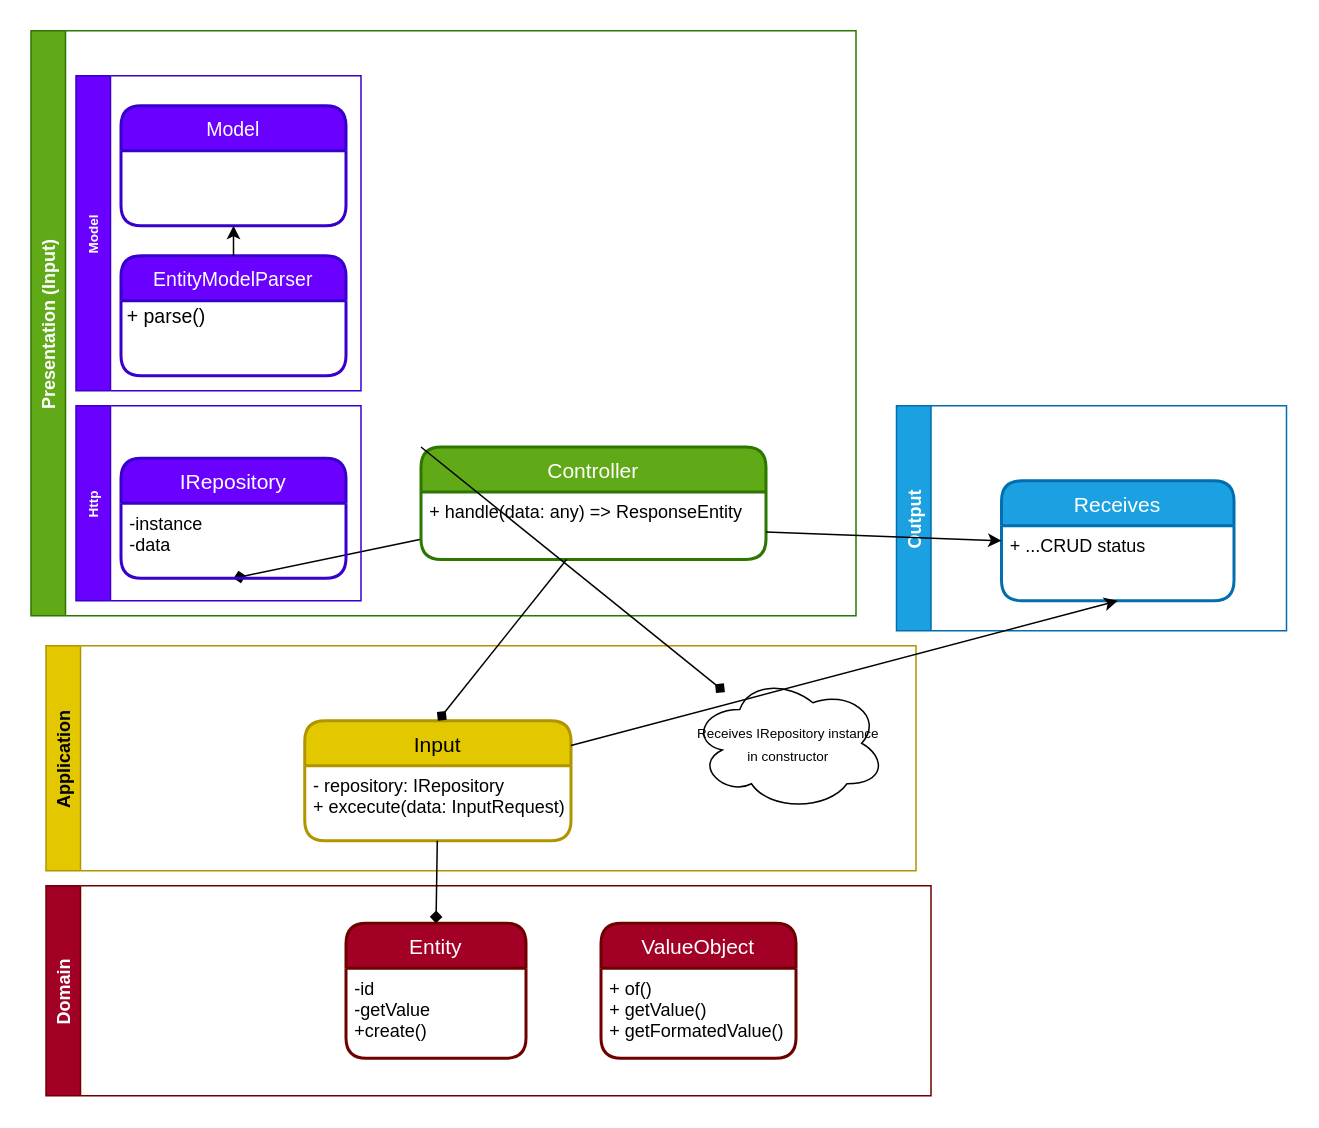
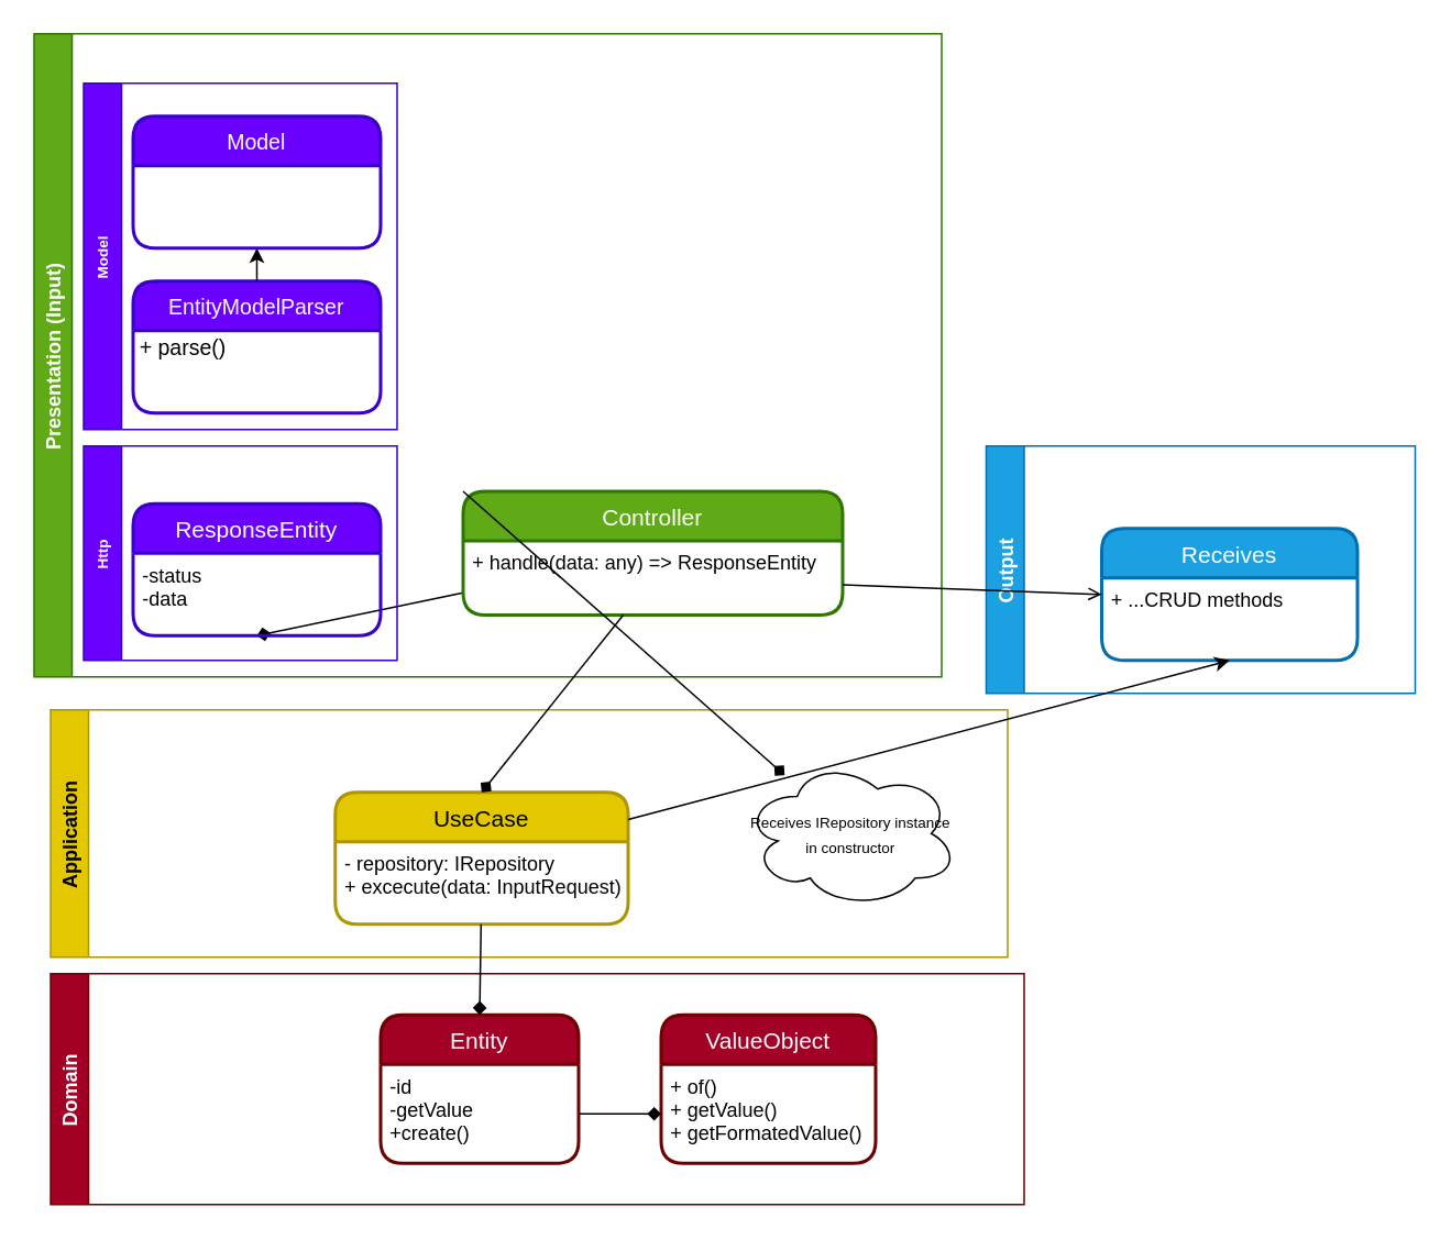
- <mxCell id="21" value="IRepository" style="swimlane;childLayout=stackLayout;horizontal=1;startSize=30;horizontalStack=0;rounded=1;fontSize=14;fontStyle=0;strokeWidth=2;resizeParent=0;resizeLast=1;shadow=0;dashed=0;align=center;fillColor=#6a00ff;fontColor=#ffffff;strokeColor=#3700CC;" vertex="1" parent="20"><mxGeometry x="30" y="35" width="150" height="80" as="geometry" /></mxCell>
+ <mxCell id="21" value="ResponseEntity" style="swimlane;childLayout=stackLayout;horizontal=1;startSize=30;horizontalStack=0;rounded=1;fontSize=14;fontStyle=0;strokeWidth=2;resizeParent=0;resizeLast=1;shadow=0;dashed=0;align=center;fillColor=#6a00ff;fontColor=#ffffff;strokeColor=#3700CC;" vertex="1" parent="20"><mxGeometry x="30" y="35" width="150" height="80" as="geometry" /></mxCell>
- <mxCell id="22" value="-instance&#10;-data" style="align=left;strokeColor=none;fillColor=none;spacingLeft=4;fontSize=12;verticalAlign=top;resizable=0;rotatable=0;part=1;" vertex="1" parent="21"><mxGeometry y="30" width="150" height="50" as="geometry" /></mxCell>
+ <mxCell id="22" value="-status&#10;-data" style="align=left;strokeColor=none;fillColor=none;spacingLeft=4;fontSize=12;verticalAlign=top;resizable=0;rotatable=0;part=1;" vertex="1" parent="21"><mxGeometry y="30" width="150" height="50" as="geometry" /></mxCell>
- <mxCell id="29" style="edgeStyle=none;html=1;entryX=0;entryY=0.5;entryDx=0;entryDy=0;fontSize=9;endArrow=classic;endFill=1;" edge="1" parent="1" source="19" target="13"><mxGeometry relative="1" as="geometry" /></mxCell>
+ <mxCell id="29" style="edgeStyle=none;html=1;entryX=0;entryY=0.5;entryDx=0;entryDy=0;fontSize=9;endArrow=open;endFill=1;" edge="1" parent="1" source="19" target="13"><mxGeometry relative="1" as="geometry" /></mxCell>
- <mxCell id="14" value="+ ...CRUD status" style="align=left;strokeColor=none;fillColor=none;spacingLeft=4;fontSize=12;verticalAlign=top;resizable=0;rotatable=0;part=1;" vertex="1" parent="13"><mxGeometry y="30" width="155" height="50" as="geometry" /></mxCell>
+ <mxCell id="14" value="+ ...CRUD methods" style="align=left;strokeColor=none;fillColor=none;spacingLeft=4;fontSize=12;verticalAlign=top;resizable=0;rotatable=0;part=1;" vertex="1" parent="13"><mxGeometry y="30" width="155" height="50" as="geometry" /></mxCell>
- <mxCell id="11" value="&lt;div&gt;&lt;span&gt;&lt;font style=&quot;font-size: 9px&quot;&gt;Receives IRepository instance in constructor&lt;/font&gt;&lt;/span&gt;&lt;/div&gt;" style="ellipse;shape=cloud;whiteSpace=wrap;html=1;align=center;" vertex="1" parent="8"><mxGeometry x="430" y="20" width="130" height="90" as="geometry" /></mxCell>
+ <mxCell id="11" value="&lt;div&gt;&lt;span&gt;&lt;font style=&quot;font-size: 9px&quot;&gt;Receives IRepository instance in constructor&lt;/font&gt;&lt;/span&gt;&lt;/div&gt;" style="ellipse;shape=cloud;whiteSpace=wrap;html=1;align=center;" vertex="1" parent="8"><mxGeometry x="420" y="30" width="130" height="90" as="geometry" /></mxCell>
- <mxCell id="9" value="Input" style="swimlane;childLayout=stackLayout;horizontal=1;startSize=30;horizontalStack=0;rounded=1;fontSize=14;fontStyle=0;strokeWidth=2;resizeParent=0;resizeLast=1;shadow=0;dashed=0;align=center;fillColor=#e3c800;fontColor=#000000;strokeColor=#B09500;" vertex="1" parent="8"><mxGeometry x="172.5" y="50" width="177.5" height="80" as="geometry" /></mxCell>
+ <mxCell id="9" value="UseCase" style="swimlane;childLayout=stackLayout;horizontal=1;startSize=30;horizontalStack=0;rounded=1;fontSize=14;fontStyle=0;strokeWidth=2;resizeParent=0;resizeLast=1;shadow=0;dashed=0;align=center;fillColor=#e3c800;fontColor=#000000;strokeColor=#B09500;" vertex="1" parent="8"><mxGeometry x="172.5" y="50" width="177.5" height="80" as="geometry" /></mxCell>
+ <mxCell id="7" style="edgeStyle=none;html=1;endArrow=diamond;endFill=1;" edge="1" parent="2" source="4" target="6"><mxGeometry relative="1" as="geometry" /></mxCell>
